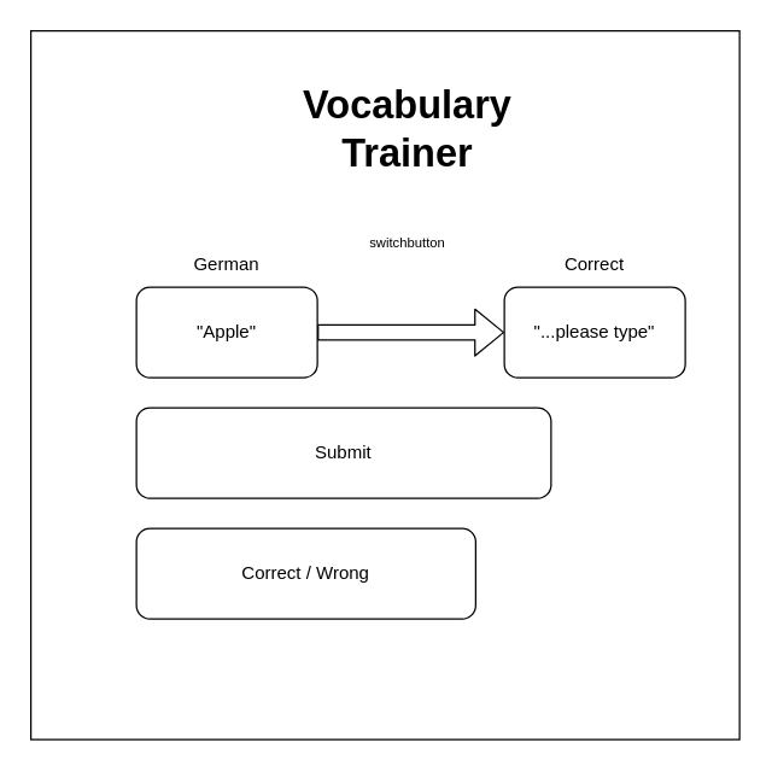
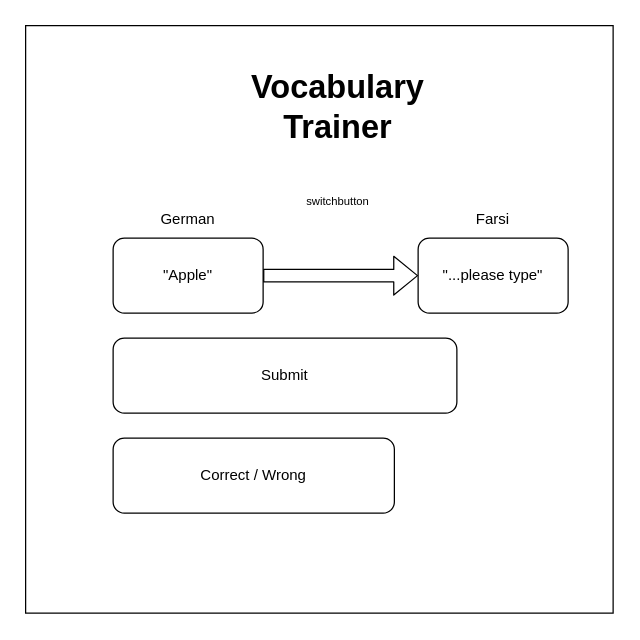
- <mxCell id="9" value="Correct" style="text;html=1;strokeColor=none;fillColor=none;align=center;verticalAlign=middle;whiteSpace=wrap;rounded=0;" vertex="1" parent="1"><mxGeometry x="364" y="160" width="60" height="30" as="geometry" /></mxCell>
+ <mxCell id="9" value="Farsi" style="text;html=1;strokeColor=none;fillColor=none;align=center;verticalAlign=middle;whiteSpace=wrap;rounded=0;" vertex="1" parent="1"><mxGeometry x="364" y="160" width="60" height="30" as="geometry" /></mxCell>
